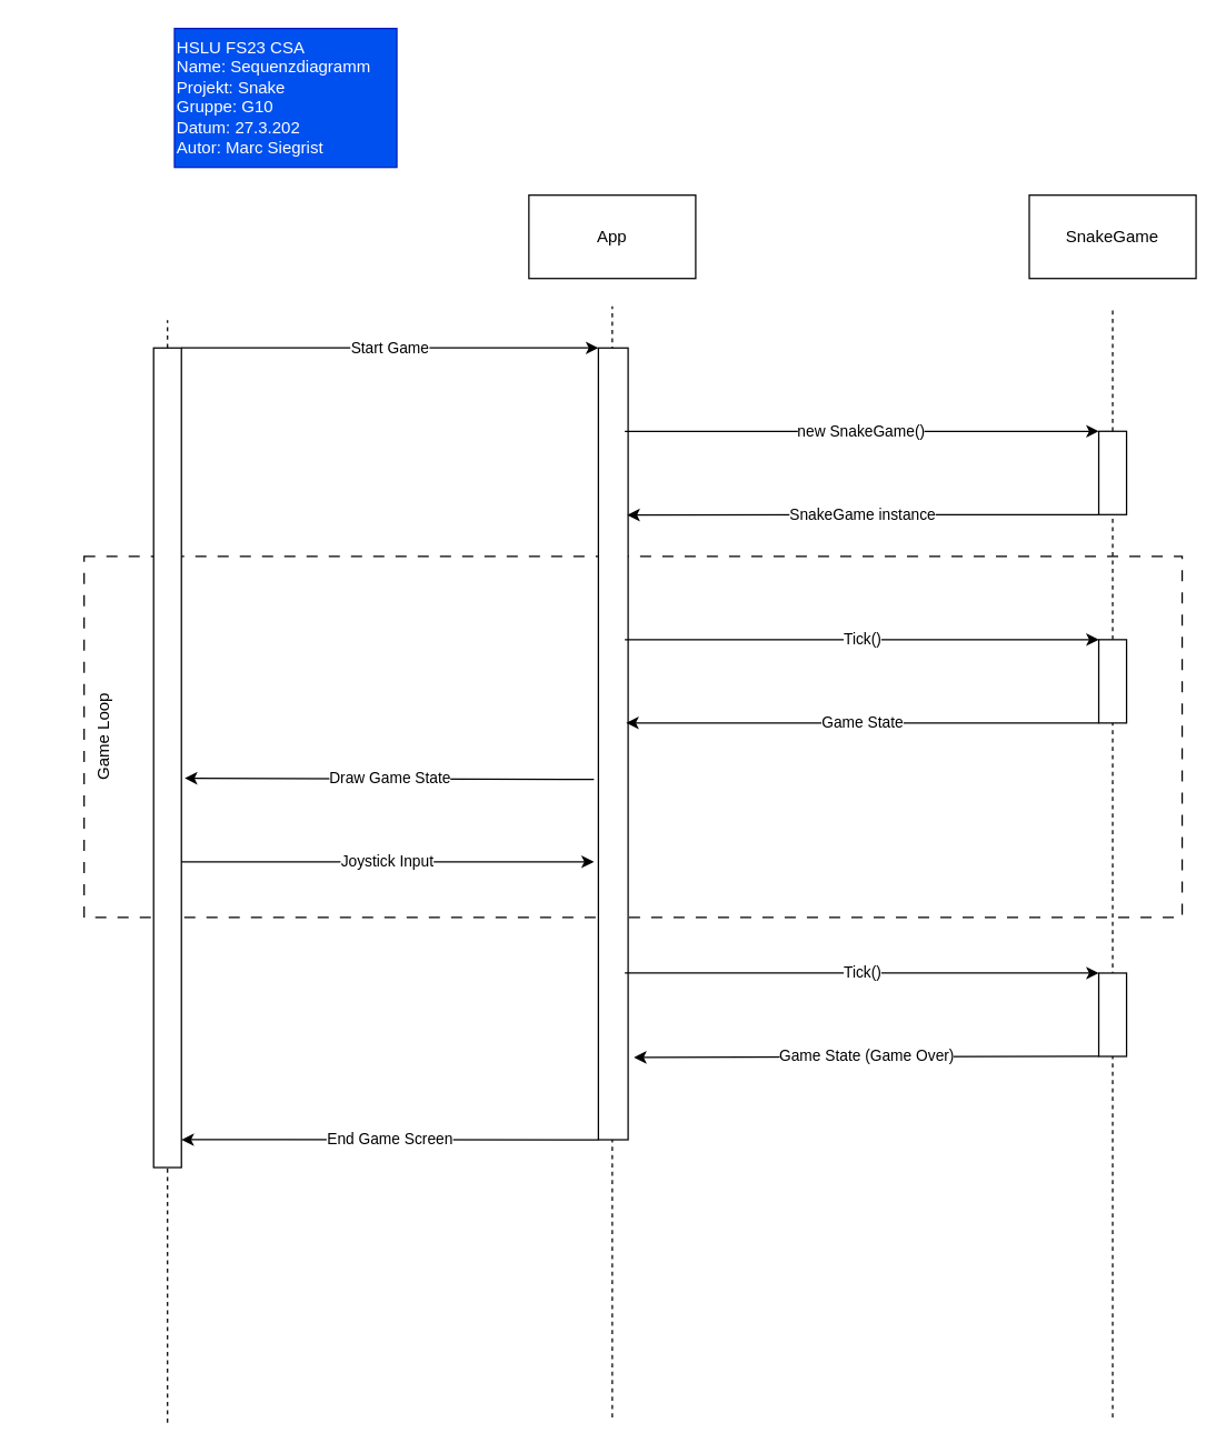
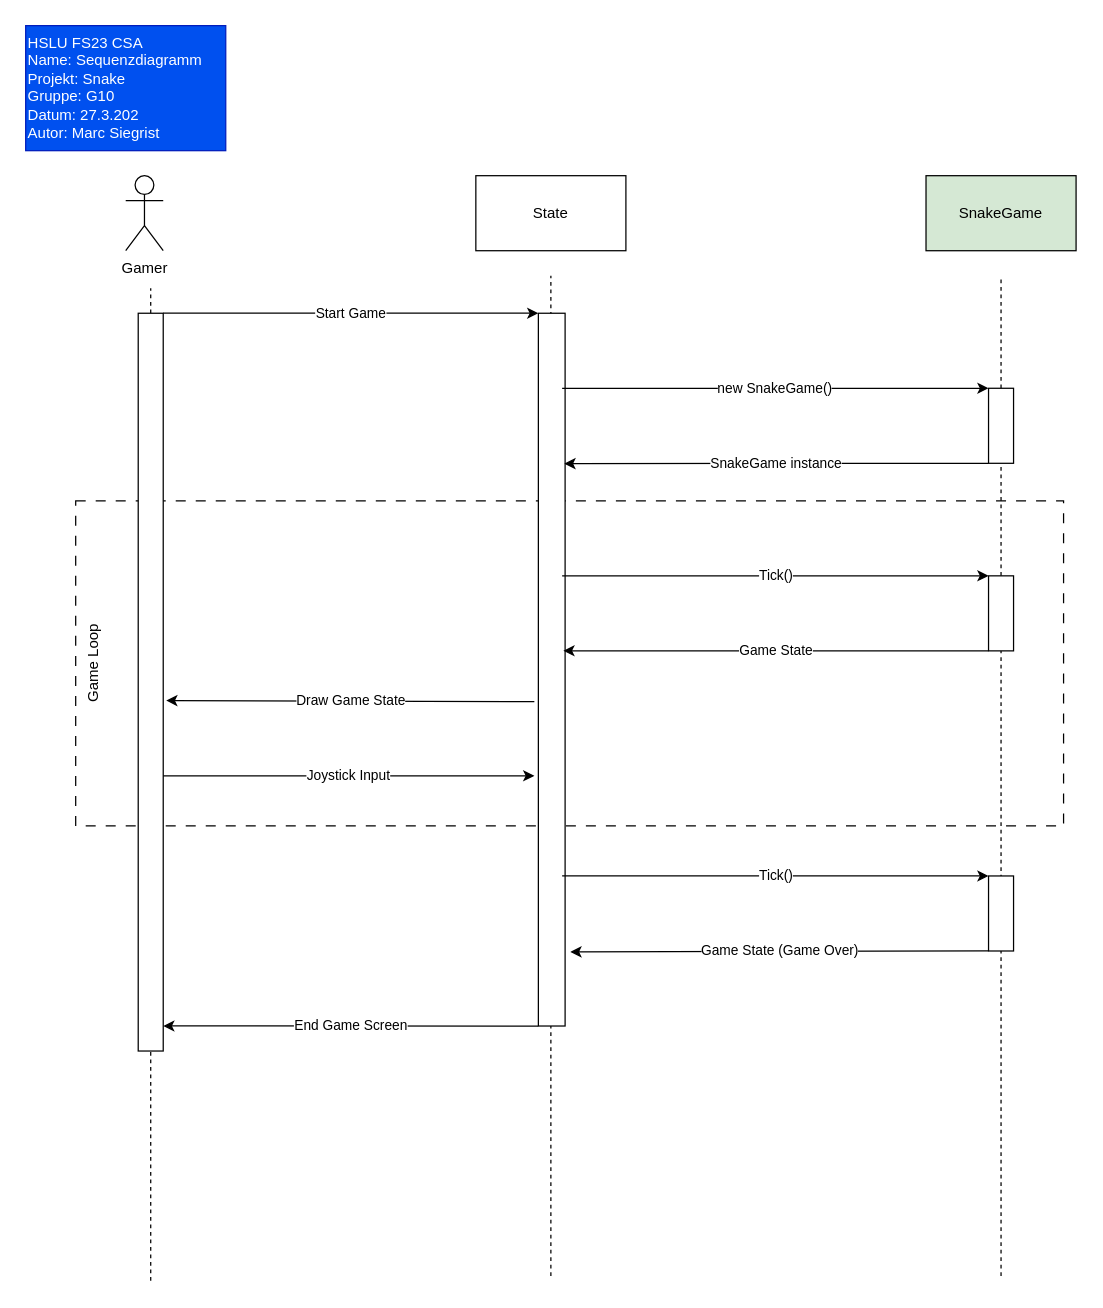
- <mxCell id="3" value="HSLU FS23 CSA&lt;br&gt;Name: Sequenzdiagramm&lt;br&gt;Projekt: Snake&lt;br&gt;Gruppe: G10&lt;br&gt;Datum: 27.3.202&lt;br&gt;Autor: Marc Siegrist" style="rounded=0;whiteSpace=wrap;html=1;fillStyle=auto;fillColor=#0050ef;fontColor=#ffffff;strokeColor=#001DBC;align=left;verticalAlign=top;" vertex="1" parent="1"><mxGeometry x="125" y="20" width="160" height="100" as="geometry" /></mxCell>
+ <mxCell id="3" value="HSLU FS23 CSA&lt;br&gt;Name: Sequenzdiagramm&lt;br&gt;Projekt: Snake&lt;br&gt;Gruppe: G10&lt;br&gt;Datum: 27.3.202&lt;br&gt;Autor: Marc Siegrist" style="rounded=0;whiteSpace=wrap;html=1;fillStyle=auto;fillColor=#0050ef;fontColor=#ffffff;strokeColor=#001DBC;align=left;verticalAlign=top;" vertex="1" parent="1"><mxGeometry width="160" height="100" as="geometry" x="20" y="20" /></mxCell>
+ <mxCell id="5" value="Gamer" style="shape=umlActor;verticalLabelPosition=bottom;verticalAlign=top;html=1;" vertex="1" parent="4"><mxGeometry x="100" y="140" width="30" height="60" as="geometry" /></mxCell>
- <mxCell id="7" value="App" style="rounded=0;whiteSpace=wrap;html=1;" vertex="1" parent="4"><mxGeometry x="380" y="140" width="120" height="60" as="geometry" /></mxCell>
+ <mxCell id="7" value="State" style="rounded=0;whiteSpace=wrap;html=1;" vertex="1" parent="4"><mxGeometry x="380" y="140" width="120" height="60" as="geometry" /></mxCell>
- <mxCell id="8" value="SnakeGame" style="rounded=0;whiteSpace=wrap;html=1;" vertex="1" parent="4"><mxGeometry x="740" y="140" width="120" height="60" as="geometry" /></mxCell>
+ <mxCell id="8" value="SnakeGame" style="rounded=0;whiteSpace=wrap;html=1;fillColor=#d5e8d4;" vertex="1" parent="4"><mxGeometry x="740" y="140" width="120" height="60" as="geometry" /></mxCell>
